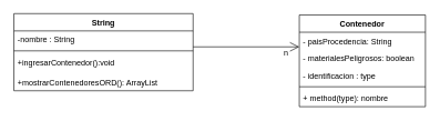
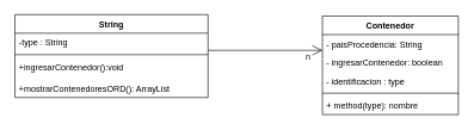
- <mxCell id="3" value="-nombre : String" style="text;strokeColor=none;fillColor=none;align=left;verticalAlign=top;spacingLeft=4;spacingRight=4;overflow=hidden;rotatable=0;points=[[0,0.5],[1,0.5]];portConstraint=eastwest;" vertex="1" parent="2"><mxGeometry y="26" width="270" height="26" as="geometry" /></mxCell>
+ <mxCell id="3" value="-type : String" style="text;strokeColor=none;fillColor=none;align=left;verticalAlign=top;spacingLeft=4;spacingRight=4;overflow=hidden;rotatable=0;points=[[0,0.5],[1,0.5]];portConstraint=eastwest;" vertex="1" parent="2"><mxGeometry y="26" width="270" height="26" as="geometry" /></mxCell>
- <mxCell id="9" value="- materialesPeligrosos: boolean" style="text;strokeColor=none;fillColor=none;align=left;verticalAlign=top;spacingLeft=4;spacingRight=4;overflow=hidden;rotatable=0;points=[[0,0.5],[1,0.5]];portConstraint=eastwest;" vertex="1" parent="7"><mxGeometry y="52" width="190" height="26" as="geometry" /></mxCell>
+ <mxCell id="9" value="- ingresarContenedor: boolean" style="text;strokeColor=none;fillColor=none;align=left;verticalAlign=top;spacingLeft=4;spacingRight=4;overflow=hidden;rotatable=0;points=[[0,0.5],[1,0.5]];portConstraint=eastwest;" vertex="1" parent="7"><mxGeometry y="52" width="190" height="26" as="geometry" /></mxCell>
